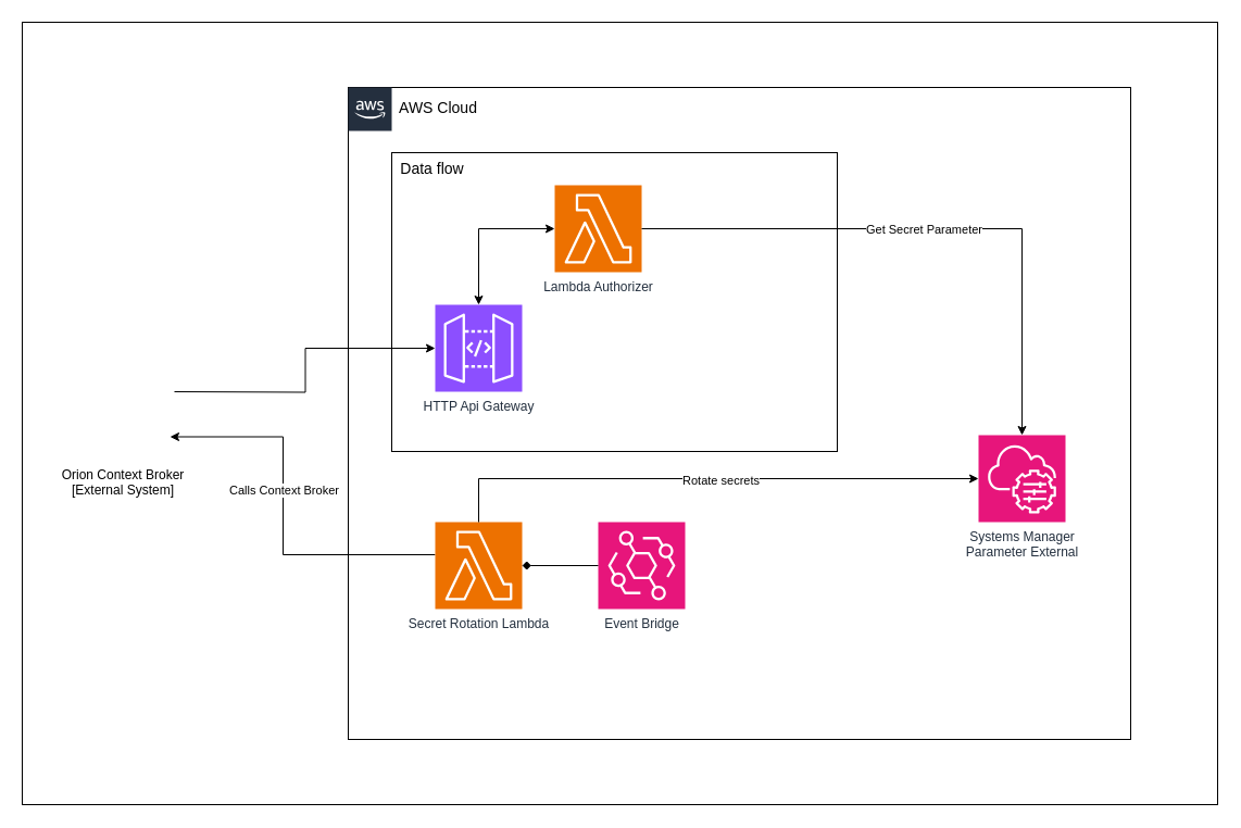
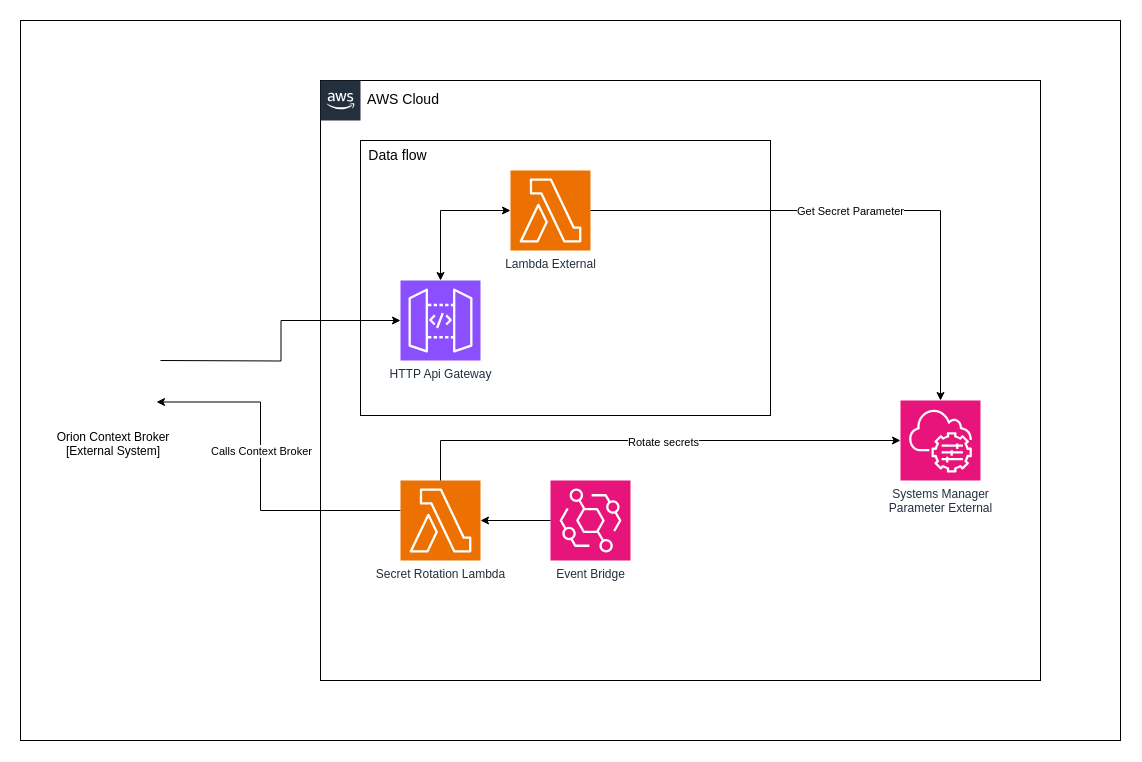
- <mxCell id="10" value="Lambda Authorizer" style="sketch=0;points=[[0,0,0],[0.25,0,0],[0.5,0,0],[0.75,0,0],[1,0,0],[0,1,0],[0.25,1,0],[0.5,1,0],[0.75,1,0],[1,1,0],[0,0.25,0],[0,0.5,0],[0,0.75,0],[1,0.25,0],[1,0.5,0],[1,0.75,0]];outlineConnect=0;fontColor=#232F3E;fillColor=#ED7100;strokeColor=#ffffff;dashed=0;verticalLabelPosition=bottom;verticalAlign=top;align=center;html=1;fontSize=12;fontStyle=0;aspect=fixed;shape=mxgraph.aws4.resourceIcon;resIcon=mxgraph.aws4.lambda;" vertex="1" parent="1"><mxGeometry x="510" y="170" width="80" height="80" as="geometry" /></mxCell>
+ <mxCell id="10" value="Lambda External" style="sketch=0;points=[[0,0,0],[0.25,0,0],[0.5,0,0],[0.75,0,0],[1,0,0],[0,1,0],[0.25,1,0],[0.5,1,0],[0.75,1,0],[1,1,0],[0,0.25,0],[0,0.5,0],[0,0.75,0],[1,0.25,0],[1,0.5,0],[1,0.75,0]];outlineConnect=0;fontColor=#232F3E;fillColor=#ED7100;strokeColor=#ffffff;dashed=0;verticalLabelPosition=bottom;verticalAlign=top;align=center;html=1;fontSize=12;fontStyle=0;aspect=fixed;shape=mxgraph.aws4.resourceIcon;resIcon=mxgraph.aws4.lambda;" vertex="1" parent="1"><mxGeometry x="510" y="170" width="80" height="80" as="geometry" /></mxCell>
- <mxCell id="20" style="edgeStyle=orthogonalEdgeStyle;rounded=0;orthogonalLoop=1;jettySize=auto;html=1;entryX=1;entryY=0.5;entryDx=0;entryDy=0;entryPerimeter=0;endArrow=diamond;" edge="1" parent="1" source="12" target="16"><mxGeometry relative="1" as="geometry" /></mxCell>
+ <mxCell id="20" style="edgeStyle=orthogonalEdgeStyle;rounded=0;orthogonalLoop=1;jettySize=auto;html=1;entryX=1;entryY=0.5;entryDx=0;entryDy=0;entryPerimeter=0;" edge="1" parent="1" source="12" target="16"><mxGeometry relative="1" as="geometry" /></mxCell>
